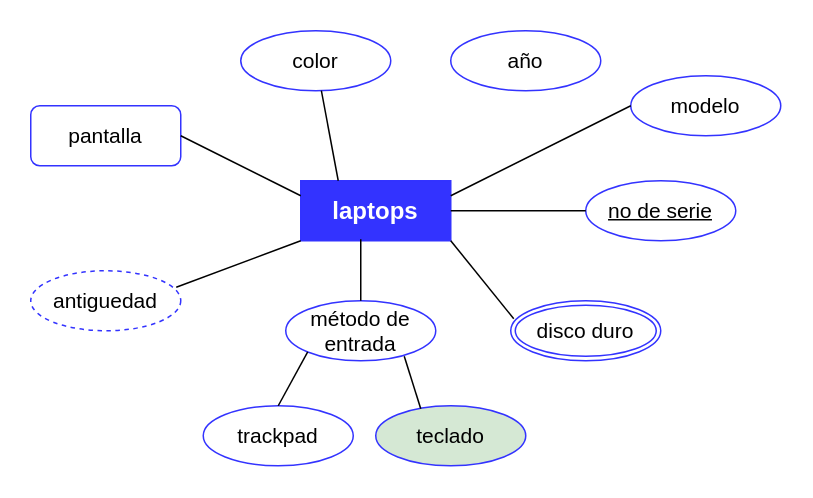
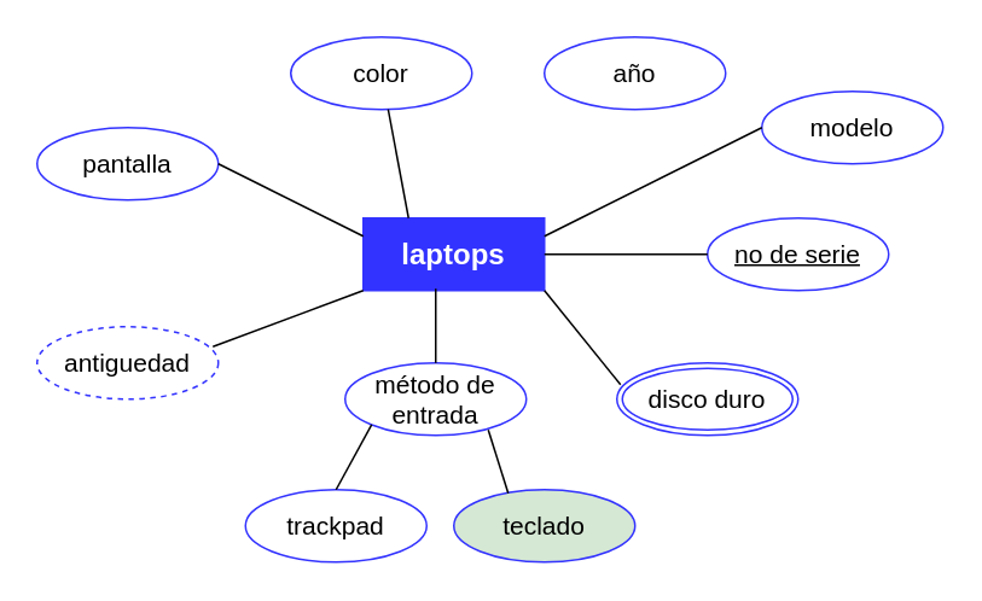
- <mxCell id="3" value="&lt;font style=&quot;font-size: 14px&quot;&gt;pantalla&lt;/font&gt;" style="whiteSpace=wrap;html=1;align=center;strokeColor=#3333FF;fillColor=#FFFFFF;rounded=1;" parent="1" vertex="1"><mxGeometry x="20" y="70" width="100" height="40" as="geometry" /></mxCell>
+ <mxCell id="3" value="&lt;font style=&quot;font-size: 14px&quot;&gt;pantalla&lt;/font&gt;" style="ellipse;whiteSpace=wrap;html=1;align=center;strokeColor=#3333FF;fillColor=#FFFFFF;" parent="1" vertex="1"><mxGeometry x="20" y="70" width="100" height="40" as="geometry" /></mxCell>
